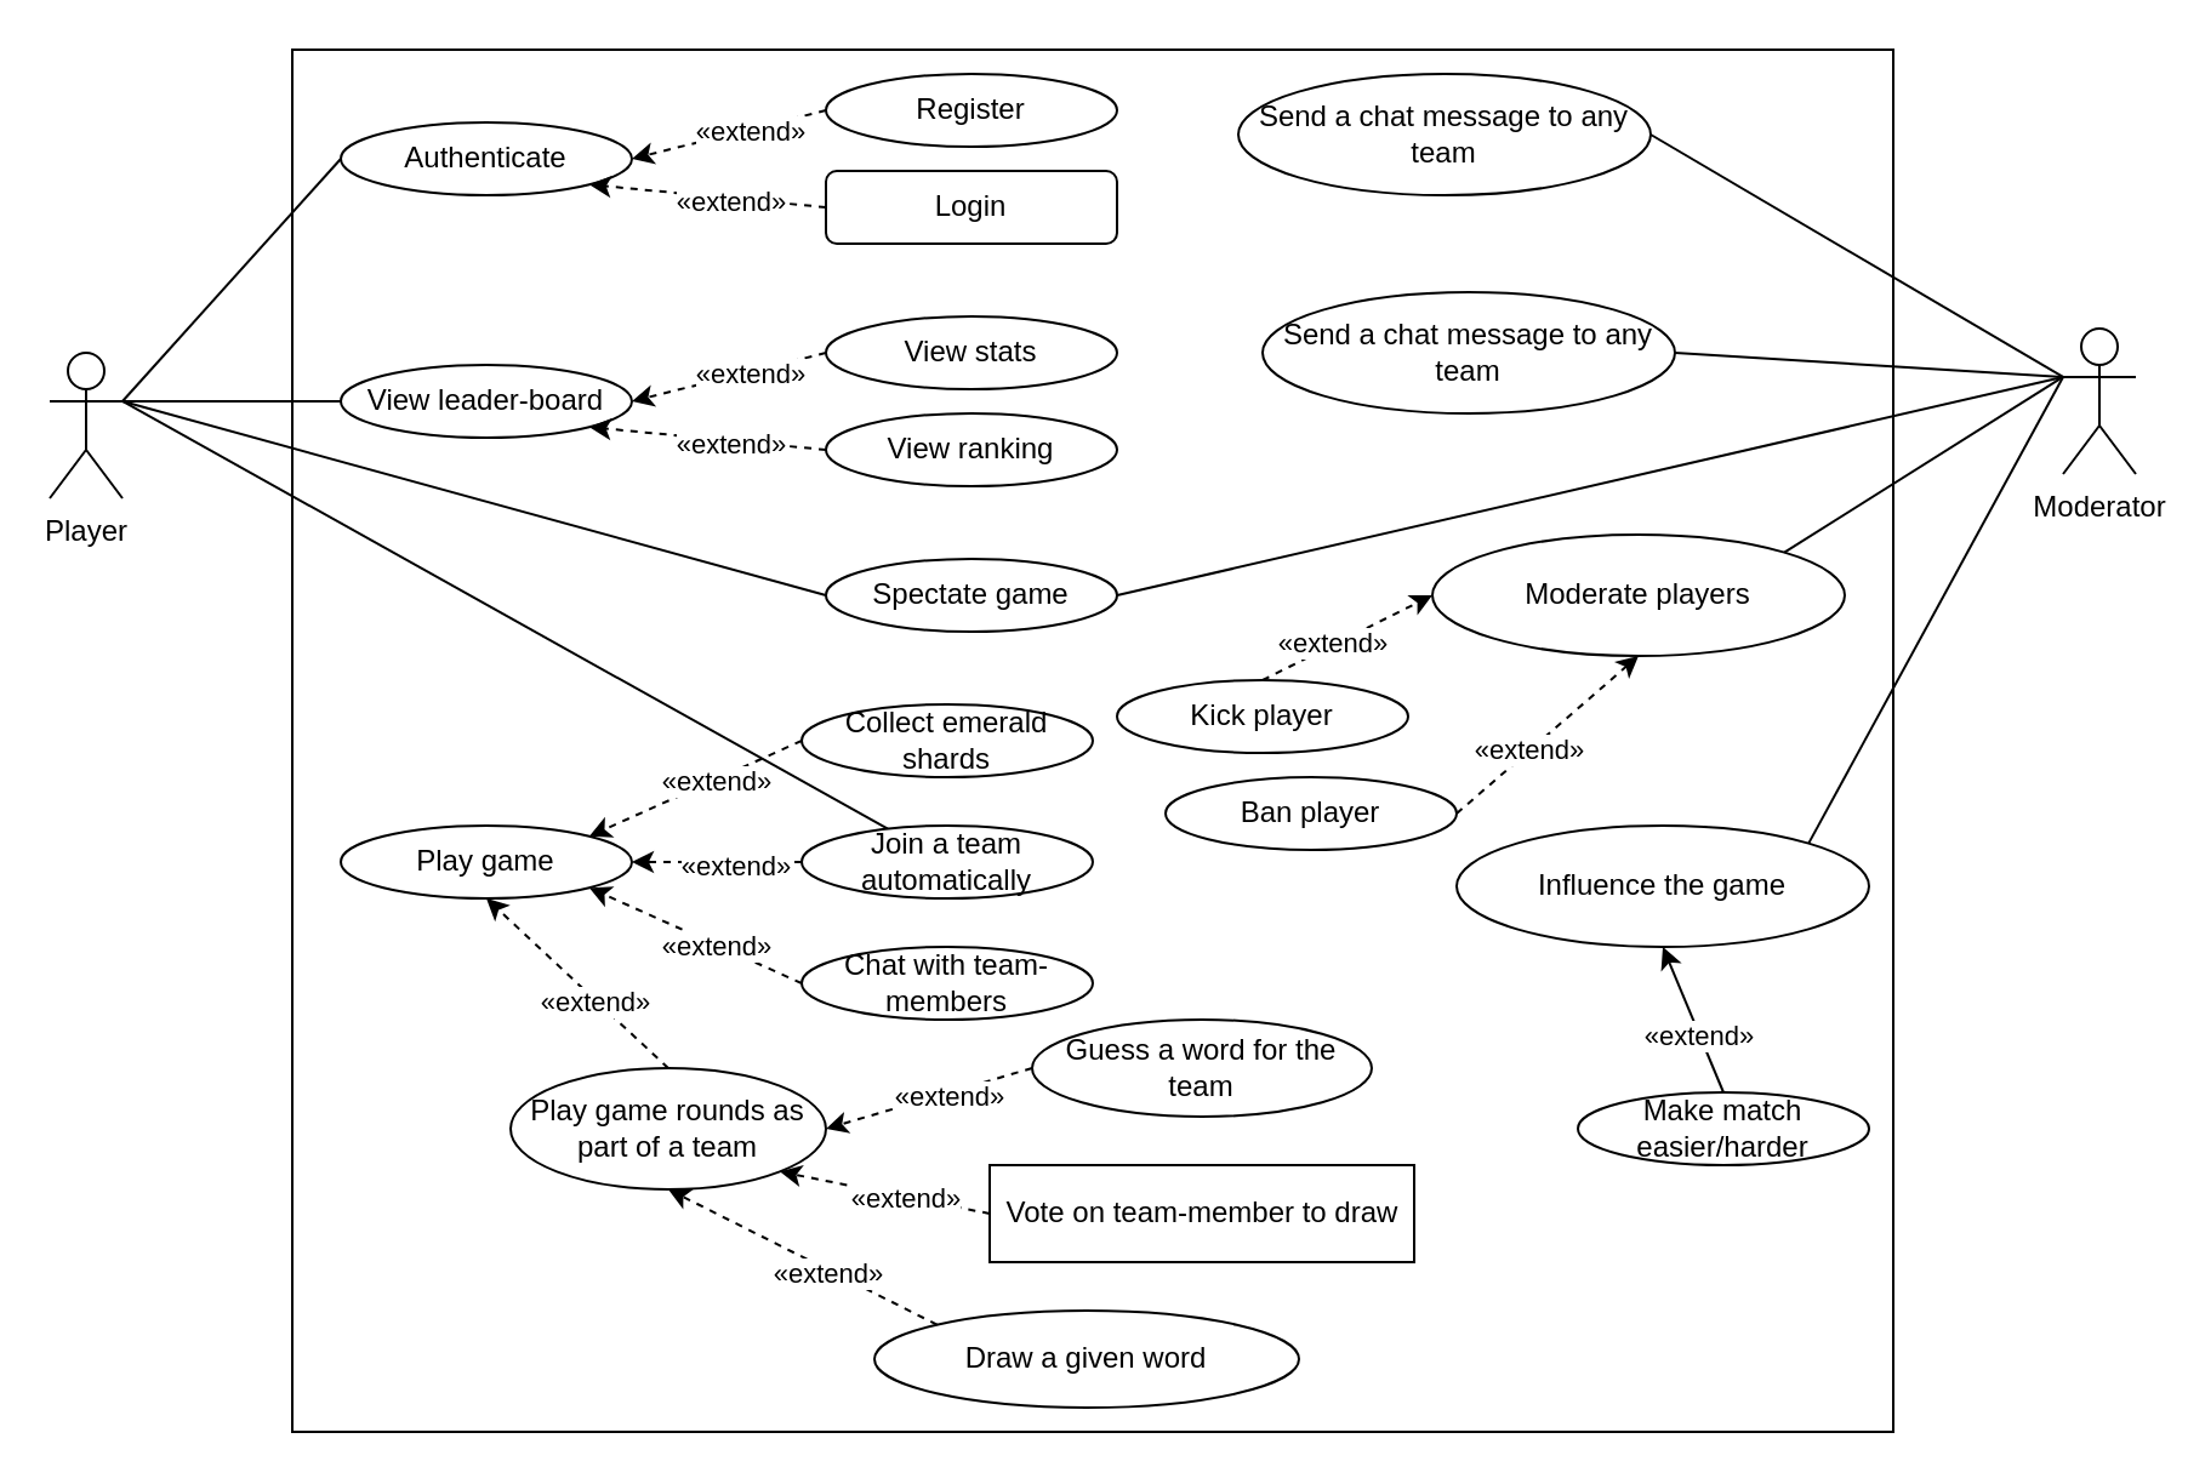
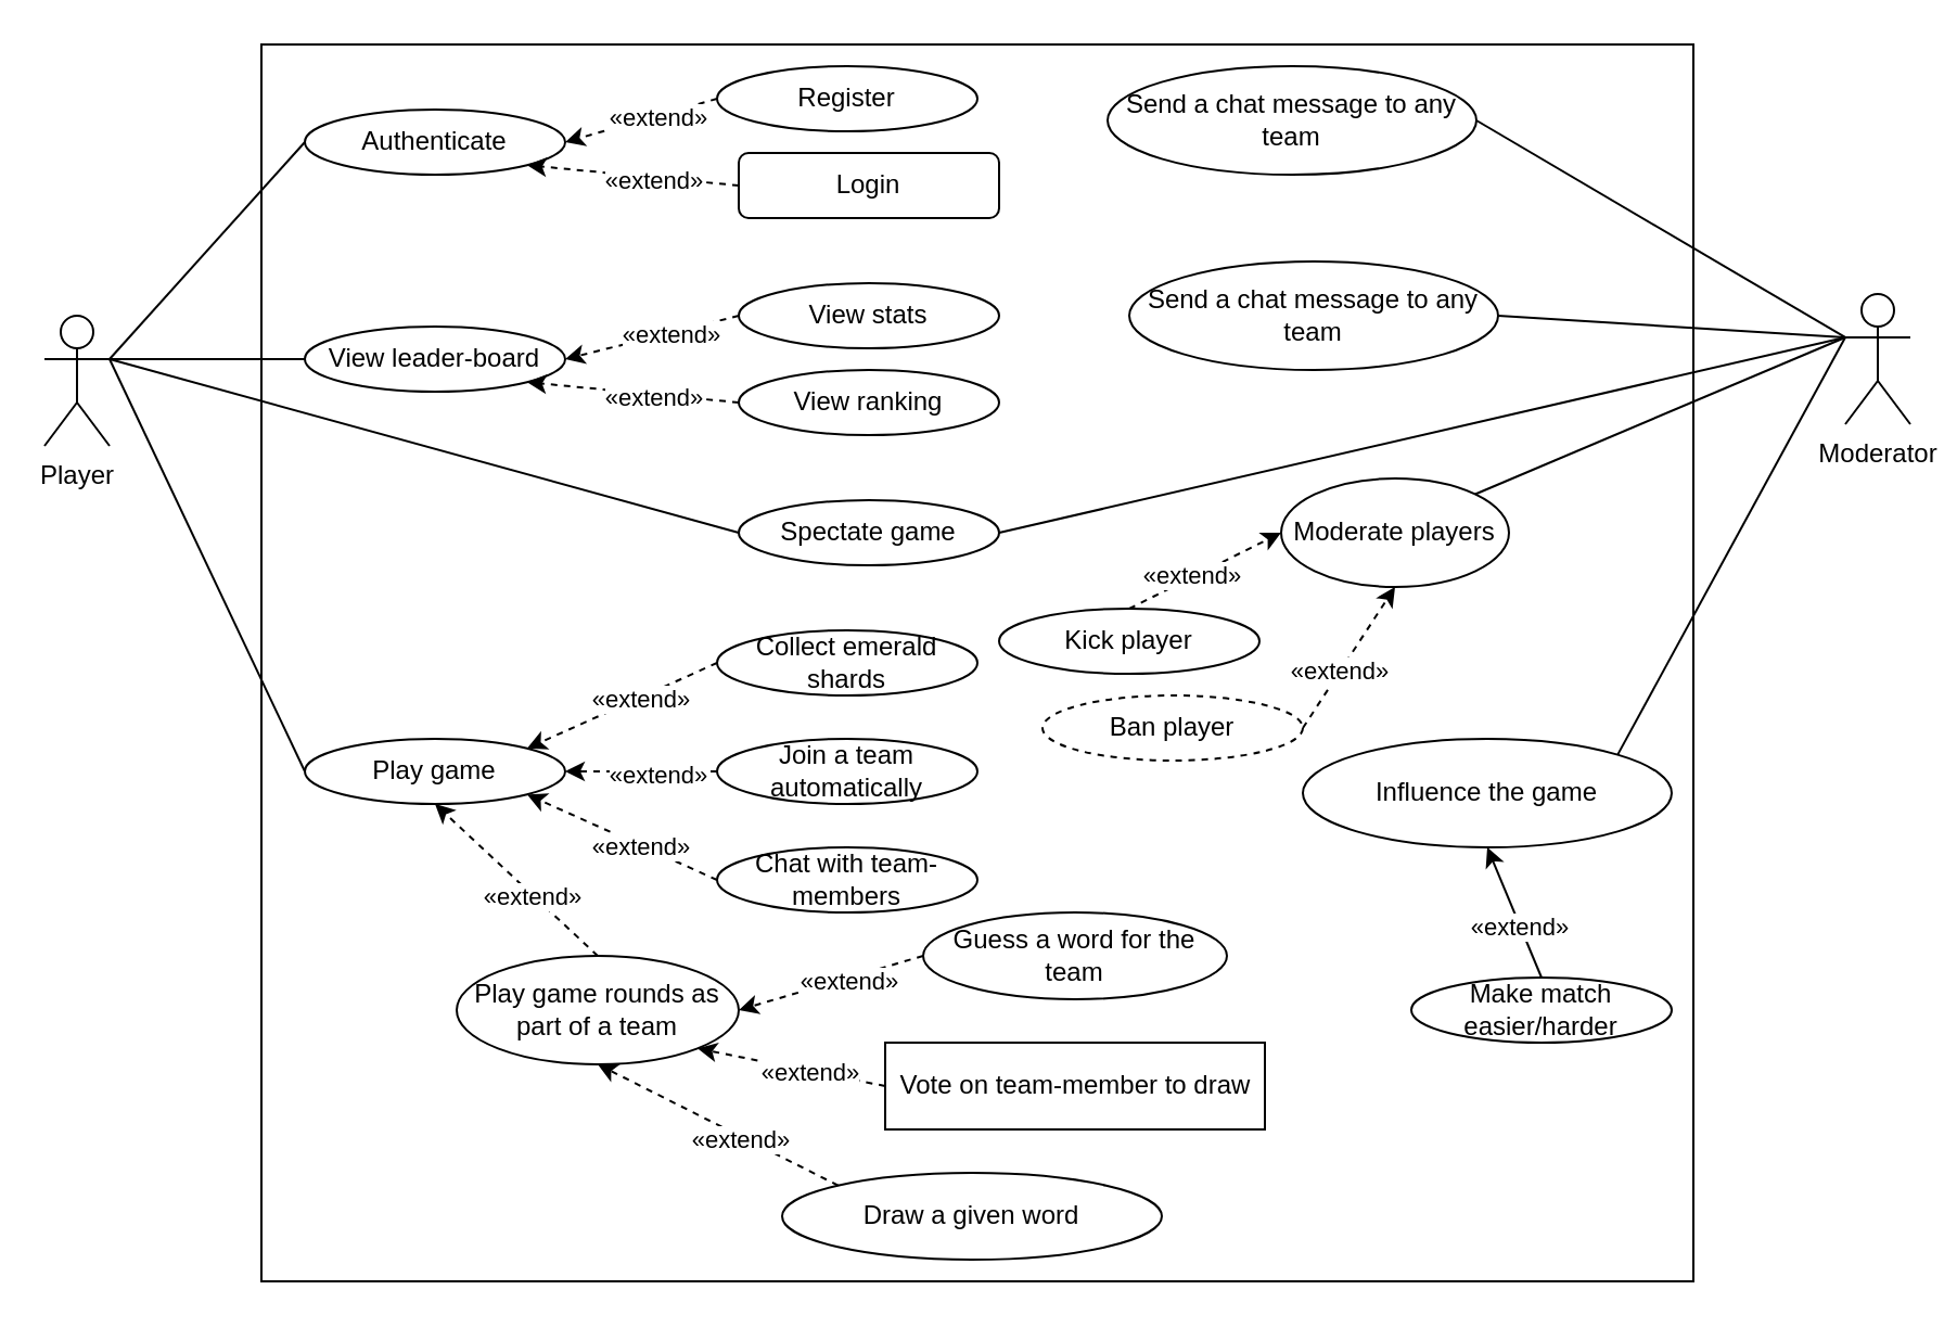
- <mxCell id="5" value="Register" style="ellipse;whiteSpace=wrap;html=1;" vertex="1" parent="1"><mxGeometry x="340" y="30" width="120" height="30" as="geometry" /></mxCell>
+ <mxCell id="5" value="Register" style="ellipse;whiteSpace=wrap;html=1;" vertex="1" parent="1"><mxGeometry x="330" y="30" width="120" height="30" as="geometry" /></mxCell>
- <mxCell id="21" value="" style="endArrow=none;html=1;rounded=0;exitX=1;exitY=0.333;exitDx=0;exitDy=0;exitPerimeter=0;" edge="1" parent="1" source="2" target="24"><mxGeometry width="50" height="50" relative="1" as="geometry"><mxPoint x="60" y="160" as="sourcePoint" /><mxPoint x="450" y="220" as="targetPoint" /></mxGeometry></mxCell>
+ <mxCell id="21" value="" style="endArrow=none;html=1;rounded=0;exitX=1;exitY=0.333;exitDx=0;exitDy=0;exitPerimeter=0;entryX=0;entryY=0.5;entryDx=0;entryDy=0;" edge="1" parent="1" source="2" target="20"><mxGeometry width="50" height="50" relative="1" as="geometry"><mxPoint x="60" y="160" as="sourcePoint" /><mxPoint x="450" y="220" as="targetPoint" /></mxGeometry></mxCell>
- <mxCell id="51" value="Moderate players" style="ellipse;whiteSpace=wrap;html=1;" vertex="1" parent="1"><mxGeometry x="590" y="220" width="170" height="50" as="geometry" /></mxCell>
+ <mxCell id="51" value="Moderate players" style="ellipse;whiteSpace=wrap;html=1;" vertex="1" parent="1"><mxGeometry x="590" y="220" width="105" height="50" as="geometry" /></mxCell>
- <mxCell id="56" value="Ban player" style="ellipse;whiteSpace=wrap;html=1;" vertex="1" parent="1"><mxGeometry x="480" y="320" width="120" height="30" as="geometry" /></mxCell>
+ <mxCell id="56" value="Ban player" style="ellipse;whiteSpace=wrap;html=1;dashed=1;" vertex="1" parent="1"><mxGeometry x="480" y="320" width="120" height="30" as="geometry" /></mxCell>
